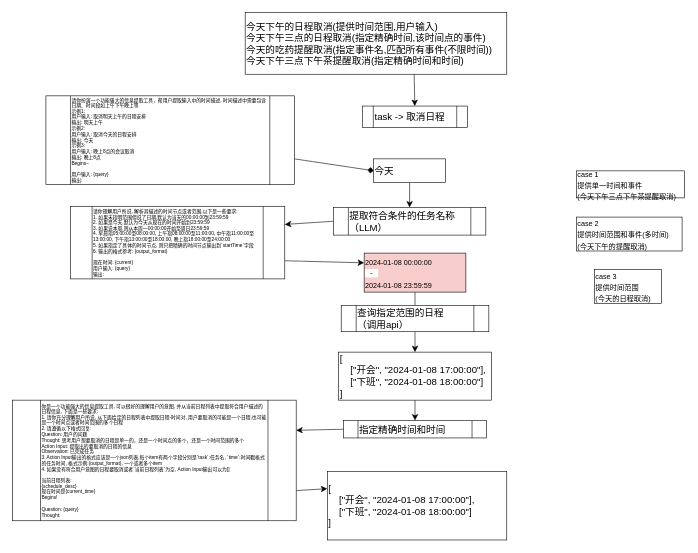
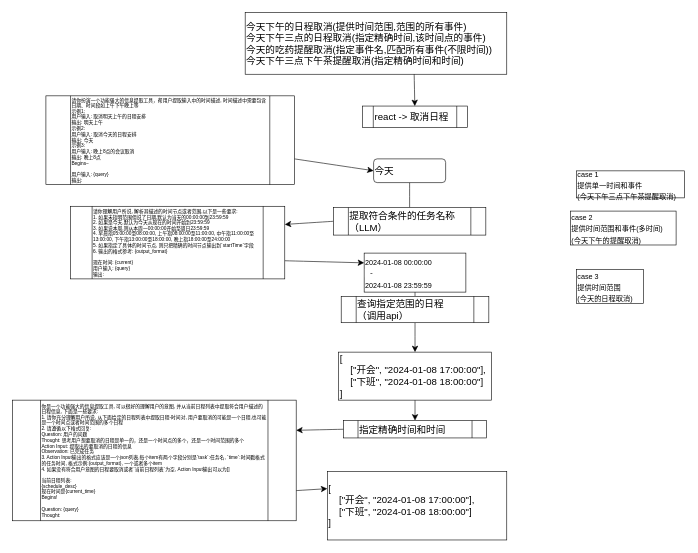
- <mxCell id="4" value="&lt;div style=&quot;&quot;&gt;&lt;span style=&quot;background-color: initial;&quot;&gt;今天下午的日程取消(提供时间范围,用户输入)&lt;/span&gt;&lt;/div&gt;&lt;div style=&quot;&quot;&gt;&lt;span style=&quot;background-color: initial;&quot;&gt;今天下午三点的日程取消(指定精确时间,该时间点的事件)&lt;/span&gt;&lt;/div&gt;&lt;div style=&quot;&quot;&gt;&lt;span style=&quot;background-color: initial;&quot;&gt;今天的吃药提醒取消(指定事件名,匹配所有事件(不限时间))&lt;/span&gt;&lt;/div&gt;&lt;div style=&quot;&quot;&gt;&lt;span style=&quot;background-color: initial;&quot;&gt;今天下午三点下午茶提醒取消(指定精确时间和时间)&lt;/span&gt;&lt;/div&gt;" style="whiteSpace=wrap;html=1;fontSize=16;align=left;" parent="1" vertex="1"><mxGeometry x="408" y="20" width="435.87" height="103" as="geometry" /></mxCell>
+ <mxCell id="4" value="&lt;div style=&quot;&quot;&gt;&lt;span style=&quot;background-color: initial;&quot;&gt;今天下午的日程取消(提供时间范围,范围的所有事件)&lt;/span&gt;&lt;/div&gt;&lt;div style=&quot;&quot;&gt;&lt;span style=&quot;background-color: initial;&quot;&gt;今天下午三点的日程取消(指定精确时间,该时间点的事件)&lt;/span&gt;&lt;/div&gt;&lt;div style=&quot;&quot;&gt;&lt;span style=&quot;background-color: initial;&quot;&gt;今天的吃药提醒取消(指定事件名,匹配所有事件(不限时间))&lt;/span&gt;&lt;/div&gt;&lt;div style=&quot;&quot;&gt;&lt;span style=&quot;background-color: initial;&quot;&gt;今天下午三点下午茶提醒取消(指定精确时间和时间)&lt;/span&gt;&lt;/div&gt;" style="whiteSpace=wrap;html=1;fontSize=16;align=left;" parent="1" vertex="1"><mxGeometry x="408" y="20" width="435.87" height="103" as="geometry" /></mxCell>
- <mxCell id="11" value="task -&amp;gt; 取消日程" style="shape=process;whiteSpace=wrap;html=1;backgroundOutline=1;fontSize=16;align=left;" parent="1" vertex="1"><mxGeometry x="603.5" y="176" width="175" height="36" as="geometry" /></mxCell>
+ <mxCell id="11" value="react -&amp;gt; 取消日程" style="shape=process;whiteSpace=wrap;html=1;backgroundOutline=1;fontSize=16;align=left;" parent="1" vertex="1"><mxGeometry x="603.5" y="176" width="175" height="36" as="geometry" /></mxCell>
- <mxCell id="2" style="edgeStyle=none;curved=1;rounded=0;orthogonalLoop=1;jettySize=auto;html=1;fontSize=12;startSize=8;endSize=8;entryX=0;entryY=0.5;entryDx=0;entryDy=0;align=left;endArrow=diamond;" parent="1" source="16" target="6" edge="1"><mxGeometry relative="1" as="geometry"><mxPoint x="406" y="276.667" as="targetPoint" /><mxPoint x="518" y="238" as="sourcePoint" /></mxGeometry></mxCell>
+ <mxCell id="2" style="edgeStyle=none;curved=1;rounded=0;orthogonalLoop=1;jettySize=auto;html=1;fontSize=12;startSize=8;endSize=8;entryX=0;entryY=0.5;entryDx=0;entryDy=0;align=left;" parent="1" source="16" target="6" edge="1"><mxGeometry relative="1" as="geometry"><mxPoint x="406" y="276.667" as="targetPoint" /><mxPoint x="518" y="238" as="sourcePoint" /></mxGeometry></mxCell>
- <mxCell id="6" value="今天" style="whiteSpace=wrap;html=1;fontSize=16;align=left;" parent="1" vertex="1"><mxGeometry x="622" y="264" width="120" height="39.56" as="geometry" /></mxCell>
+ <mxCell id="6" value="今天" style="whiteSpace=wrap;html=1;fontSize=16;align=left;rounded=1;" parent="1" vertex="1"><mxGeometry x="622" y="264" width="120" height="39.56" as="geometry" /></mxCell>
- <mxCell id="5" style="edgeStyle=none;curved=1;rounded=0;orthogonalLoop=1;jettySize=auto;html=1;exitX=0.5;exitY=1;exitDx=0;exitDy=0;entryX=0.5;entryY=0;entryDx=0;entryDy=0;fontSize=12;startSize=8;endSize=8;align=left;" parent="1" source="6" target="13" edge="1"><mxGeometry relative="1" as="geometry"><mxPoint x="472.25" y="390" as="sourcePoint" /></mxGeometry></mxCell>
+ <mxCell id="5" style="edgeStyle=none;curved=1;rounded=0;orthogonalLoop=1;jettySize=auto;html=1;exitX=0.5;exitY=1;exitDx=0;exitDy=0;entryX=0.5;entryY=0;entryDx=0;entryDy=0;fontSize=12;startSize=8;endSize=8;align=left;endArrow=none;" parent="1" source="6" target="13" edge="1"><mxGeometry relative="1" as="geometry"><mxPoint x="472.25" y="390" as="sourcePoint" /></mxGeometry></mxCell>
- <mxCell id="18" value="&lt;font style=&quot;font-size: 12px;&quot;&gt;case 2&lt;br&gt;提供时间范围和事件(多时间)&lt;br&gt;(今天下午的提醒取消)&lt;/font&gt;" style="whiteSpace=wrap;html=1;fontSize=16;align=left;" parent="1" vertex="1"><mxGeometry x="960" y="361" width="176" height="56.5" as="geometry" /></mxCell>
+ <mxCell id="18" value="&lt;font style=&quot;font-size: 12px;&quot;&gt;case 2&lt;br&gt;提供时间范围和事件(多时间)&lt;br&gt;(今天下午的提醒取消)&lt;/font&gt;" style="whiteSpace=wrap;html=1;fontSize=16;align=left;" parent="1" vertex="1"><mxGeometry x="950" y="351" width="176" height="56.5" as="geometry" /></mxCell>
- <mxCell id="8" value="&lt;font style=&quot;font-size: 12px;&quot;&gt;2024-01-08 00:00:00&lt;/font&gt;&lt;div style=&quot;font-family: IBMPlexMono, &amp;quot;Courier New&amp;quot;, monospace, Consolas, &amp;quot;Courier New&amp;quot;, monospace; line-height: 18px; font-size: 12px;&quot;&gt;&lt;span style=&quot;background-color: rgb(255, 255, 255);&quot;&gt;&lt;font style=&quot;font-size: 12px;&quot;&gt;&amp;nbsp;-&amp;nbsp;&lt;/font&gt;&lt;/span&gt;&lt;/div&gt;&lt;font style=&quot;font-size: 12px;&quot;&gt;2024-01-08 23:59:59&lt;/font&gt;" style="whiteSpace=wrap;html=1;fontSize=16;align=left;fillColor=#f8cecc;" parent="1" vertex="1"><mxGeometry x="606.25" y="421" width="169.5" height="65" as="geometry" /></mxCell>
+ <mxCell id="8" value="&lt;font style=&quot;font-size: 12px;&quot;&gt;2024-01-08 00:00:00&lt;/font&gt;&lt;div style=&quot;font-family: IBMPlexMono, &amp;quot;Courier New&amp;quot;, monospace, Consolas, &amp;quot;Courier New&amp;quot;, monospace; line-height: 18px; font-size: 12px;&quot;&gt;&lt;span style=&quot;background-color: rgb(255, 255, 255);&quot;&gt;&lt;font style=&quot;font-size: 12px;&quot;&gt;&amp;nbsp;-&amp;nbsp;&lt;/font&gt;&lt;/span&gt;&lt;/div&gt;&lt;font style=&quot;font-size: 12px;&quot;&gt;2024-01-08 23:59:59&lt;/font&gt;" style="whiteSpace=wrap;html=1;fontSize=16;align=left;" parent="1" vertex="1"><mxGeometry x="606.25" y="421" width="169.5" height="65" as="geometry" /></mxCell>
- <mxCell id="19" value="&lt;font style=&quot;font-size: 12px;&quot;&gt;case 3&lt;br&gt;提供时间范围&lt;br&gt;(今天的日程取消)&lt;/font&gt;" style="whiteSpace=wrap;html=1;fontSize=16;align=left;" parent="1" vertex="1"><mxGeometry x="990" y="448" width="112" height="57" as="geometry" /></mxCell>
+ <mxCell id="19" value="&lt;font style=&quot;font-size: 12px;&quot;&gt;case 3&lt;br&gt;提供时间范围&lt;br&gt;(今天的日程取消)&lt;/font&gt;" style="whiteSpace=wrap;html=1;fontSize=16;align=left;" parent="1" vertex="1"><mxGeometry x="960" y="448" width="112" height="57" as="geometry" /></mxCell>
- <mxCell id="15" value="查询指定范围的日程&lt;br&gt;（调用api）" style="shape=process;whiteSpace=wrap;html=1;backgroundOutline=1;fontSize=16;align=left;" parent="1" vertex="1"><mxGeometry x="568" y="508" width="246" height="44" as="geometry" /></mxCell>
+ <mxCell id="15" value="查询指定范围的日程&lt;br&gt;（调用api）" style="shape=process;whiteSpace=wrap;html=1;backgroundOutline=1;fontSize=16;align=left;" parent="1" vertex="1"><mxGeometry x="568" y="493" width="246" height="44" as="geometry" /></mxCell>
